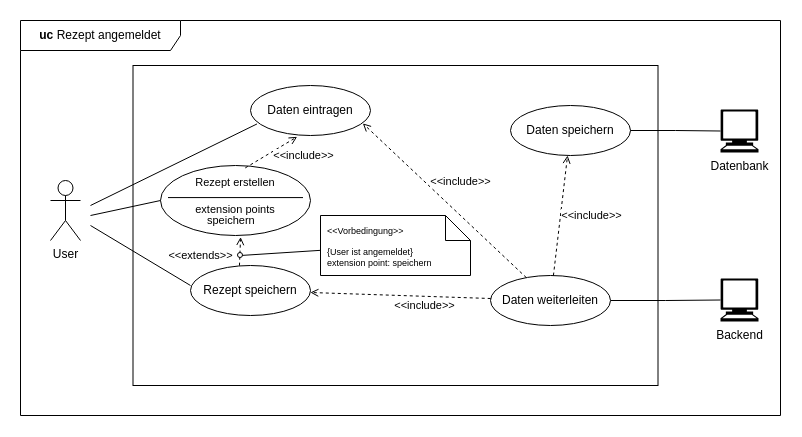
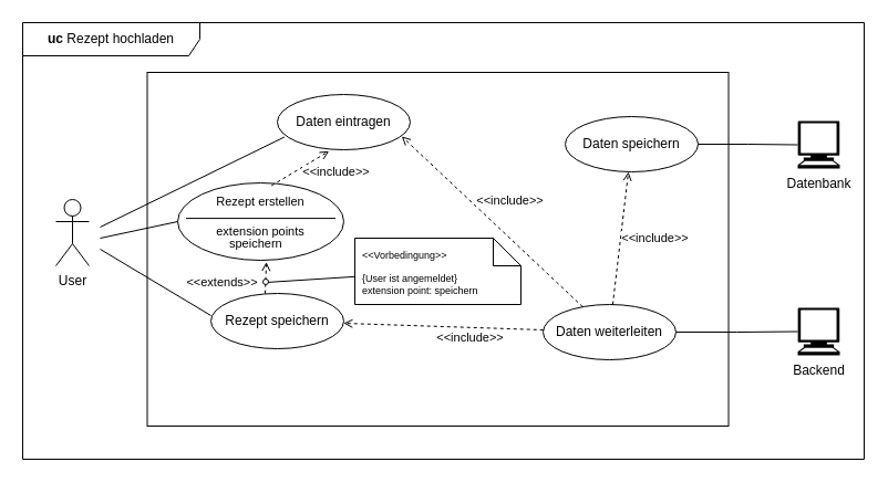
- <mxCell id="33" value="&lt;b&gt;uc&lt;/b&gt; Rezept angemeldet" style="shape=umlFrame;whiteSpace=wrap;html=1;pointerEvents=0;recursiveResize=0;container=1;collapsible=0;width=160;" vertex="1" parent="1"><mxGeometry x="20" y="20" width="760" height="395" as="geometry" /></mxCell>
+ <mxCell id="33" value="&lt;b&gt;uc&lt;/b&gt; Rezept hochladen" style="shape=umlFrame;whiteSpace=wrap;html=1;pointerEvents=0;recursiveResize=0;container=1;collapsible=0;width=160;" vertex="1" parent="1"><mxGeometry x="20" y="20" width="760" height="395" as="geometry" /></mxCell>
